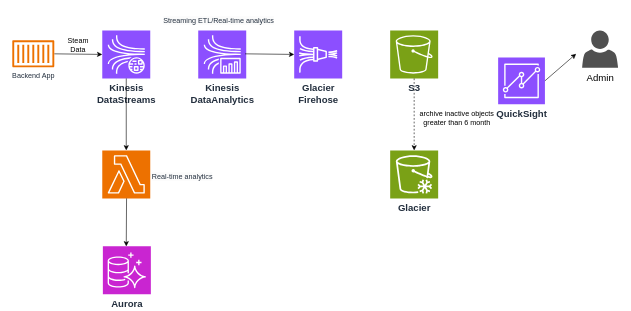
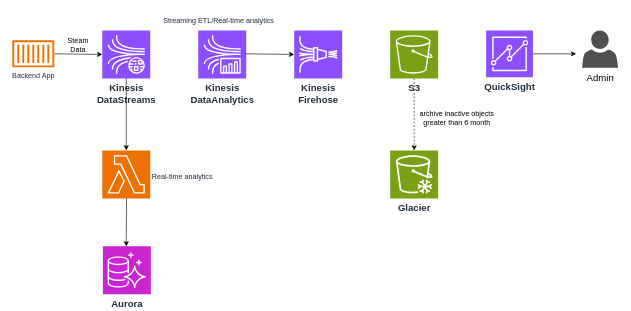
- <mxCell id="2" value="&lt;font style=&quot;font-size: 16px;&quot;&gt;&lt;b&gt;QuickSight&lt;/b&gt;&lt;/font&gt;" style="sketch=0;points=[[0,0,0],[0.25,0,0],[0.5,0,0],[0.75,0,0],[1,0,0],[0,1,0],[0.25,1,0],[0.5,1,0],[0.75,1,0],[1,1,0],[0,0.25,0],[0,0.5,0],[0,0.75,0],[1,0.25,0],[1,0.5,0],[1,0.75,0]];outlineConnect=0;fontColor=#232F3E;fillColor=#8C4FFF;strokeColor=#ffffff;dashed=0;verticalLabelPosition=bottom;verticalAlign=top;align=center;html=1;fontSize=12;fontStyle=0;aspect=fixed;shape=mxgraph.aws4.resourceIcon;resIcon=mxgraph.aws4.quicksight;" vertex="1" parent="1"><mxGeometry x="830" y="95" width="78" height="78" as="geometry" /></mxCell>
+ <mxCell id="2" value="&lt;font style=&quot;font-size: 16px;&quot;&gt;&lt;b&gt;QuickSight&lt;/b&gt;&lt;/font&gt;" style="sketch=0;points=[[0,0,0],[0.25,0,0],[0.5,0,0],[0.75,0,0],[1,0,0],[0,1,0],[0.25,1,0],[0.5,1,0],[0.75,1,0],[1,1,0],[0,0.25,0],[0,0.5,0],[0,0.75,0],[1,0.25,0],[1,0.5,0],[1,0.75,0]];outlineConnect=0;fontColor=#232F3E;fillColor=#8C4FFF;strokeColor=#ffffff;dashed=0;verticalLabelPosition=bottom;verticalAlign=top;align=center;html=1;fontSize=12;fontStyle=0;aspect=fixed;shape=mxgraph.aws4.resourceIcon;resIcon=mxgraph.aws4.quicksight;" vertex="1" parent="1"><mxGeometry x="810" y="50" width="78" height="78" as="geometry" /></mxCell>
- <mxCell id="4" value="&lt;div&gt;&lt;font style=&quot;font-size: 16px;&quot;&gt;&lt;div style=&quot;font-size: 12px;&quot;&gt;&lt;span style=&quot;font-size: 16px;&quot;&gt;&lt;b&gt;Glacier&lt;/b&gt;&lt;/span&gt;&lt;/div&gt;&lt;/font&gt;&lt;/div&gt;&lt;font style=&quot;font-size: 16px;&quot;&gt;&lt;b&gt;Firehose&lt;/b&gt;&lt;/font&gt;" style="sketch=0;points=[[0,0,0],[0.25,0,0],[0.5,0,0],[0.75,0,0],[1,0,0],[0,1,0],[0.25,1,0],[0.5,1,0],[0.75,1,0],[1,1,0],[0,0.25,0],[0,0.5,0],[0,0.75,0],[1,0.25,0],[1,0.5,0],[1,0.75,0]];outlineConnect=0;fontColor=#232F3E;fillColor=#8C4FFF;strokeColor=#ffffff;dashed=0;verticalLabelPosition=bottom;verticalAlign=top;align=center;html=1;fontSize=12;fontStyle=0;aspect=fixed;shape=mxgraph.aws4.resourceIcon;resIcon=mxgraph.aws4.kinesis_data_firehose;" vertex="1" parent="1"><mxGeometry x="490" y="50" width="80" height="80" as="geometry" /></mxCell>
+ <mxCell id="4" value="&lt;div&gt;&lt;font style=&quot;font-size: 16px;&quot;&gt;&lt;div style=&quot;font-size: 12px;&quot;&gt;&lt;span style=&quot;font-size: 16px;&quot;&gt;&lt;b&gt;Kinesis&lt;/b&gt;&lt;/span&gt;&lt;/div&gt;&lt;/font&gt;&lt;/div&gt;&lt;font style=&quot;font-size: 16px;&quot;&gt;&lt;b&gt;Firehose&lt;/b&gt;&lt;/font&gt;" style="sketch=0;points=[[0,0,0],[0.25,0,0],[0.5,0,0],[0.75,0,0],[1,0,0],[0,1,0],[0.25,1,0],[0.5,1,0],[0.75,1,0],[1,1,0],[0,0.25,0],[0,0.5,0],[0,0.75,0],[1,0.25,0],[1,0.5,0],[1,0.75,0]];outlineConnect=0;fontColor=#232F3E;fillColor=#8C4FFF;strokeColor=#ffffff;dashed=0;verticalLabelPosition=bottom;verticalAlign=top;align=center;html=1;fontSize=12;fontStyle=0;aspect=fixed;shape=mxgraph.aws4.resourceIcon;resIcon=mxgraph.aws4.kinesis_data_firehose;" vertex="1" parent="1"><mxGeometry x="490" y="50" width="80" height="80" as="geometry" /></mxCell>
